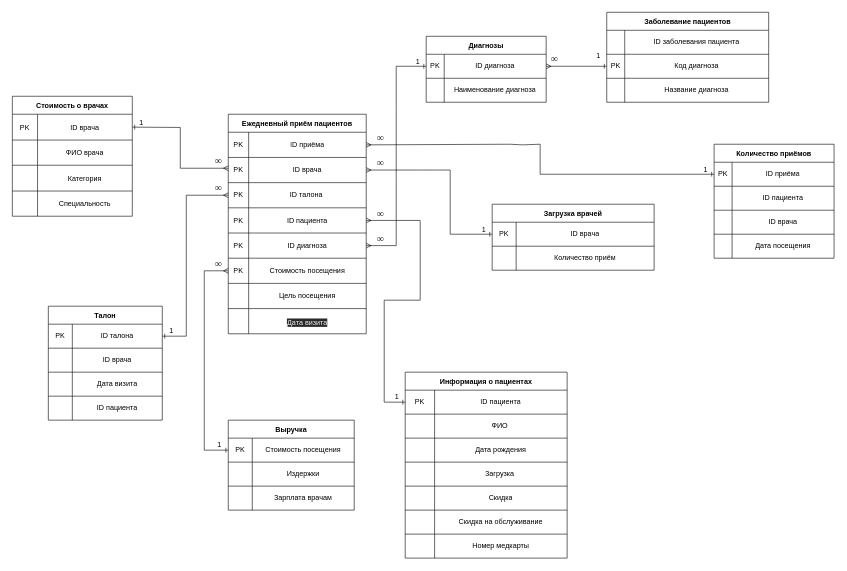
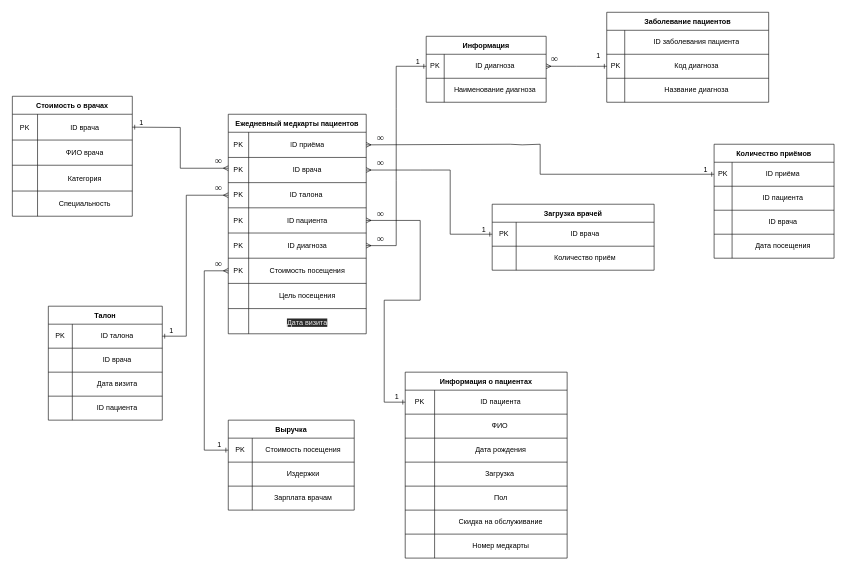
- <mxCell id="62" value="Диагнозы" style="shape=table;startSize=30;container=1;collapsible=0;childLayout=tableLayout;fontStyle=1;align=center;" parent="1" vertex="1"><mxGeometry x="710" y="60" width="200" height="110" as="geometry" /></mxCell>
+ <mxCell id="62" value="Информация" style="shape=table;startSize=30;container=1;collapsible=0;childLayout=tableLayout;fontStyle=1;align=center;" parent="1" vertex="1"><mxGeometry x="710" y="60" width="200" height="110" as="geometry" /></mxCell>
- <mxCell id="37" value="Ежедневный приём пациентов" style="shape=table;startSize=30;container=1;collapsible=0;childLayout=tableLayout;fontStyle=1;align=center;" parent="1" vertex="1"><mxGeometry x="380" y="190" width="230" height="366" as="geometry" /></mxCell>
+ <mxCell id="37" value="Ежедневный медкарты пациентов" style="shape=table;startSize=30;container=1;collapsible=0;childLayout=tableLayout;fontStyle=1;align=center;" parent="1" vertex="1"><mxGeometry x="380" y="190" width="230" height="366" as="geometry" /></mxCell>
- <mxCell id="30" value="Скидка" style="shape=partialRectangle;html=1;whiteSpace=wrap;connectable=0;fillColor=none;top=0;left=0;bottom=0;right=0;overflow=hidden;" parent="28" vertex="1"><mxGeometry x="49" width="221" height="40" as="geometry"><mxRectangle width="221" height="40" as="alternateBounds" /></mxGeometry></mxCell>
+ <mxCell id="30" value="Пол" style="shape=partialRectangle;html=1;whiteSpace=wrap;connectable=0;fillColor=none;top=0;left=0;bottom=0;right=0;overflow=hidden;" parent="28" vertex="1"><mxGeometry x="49" width="221" height="40" as="geometry"><mxRectangle width="221" height="40" as="alternateBounds" /></mxGeometry></mxCell>
